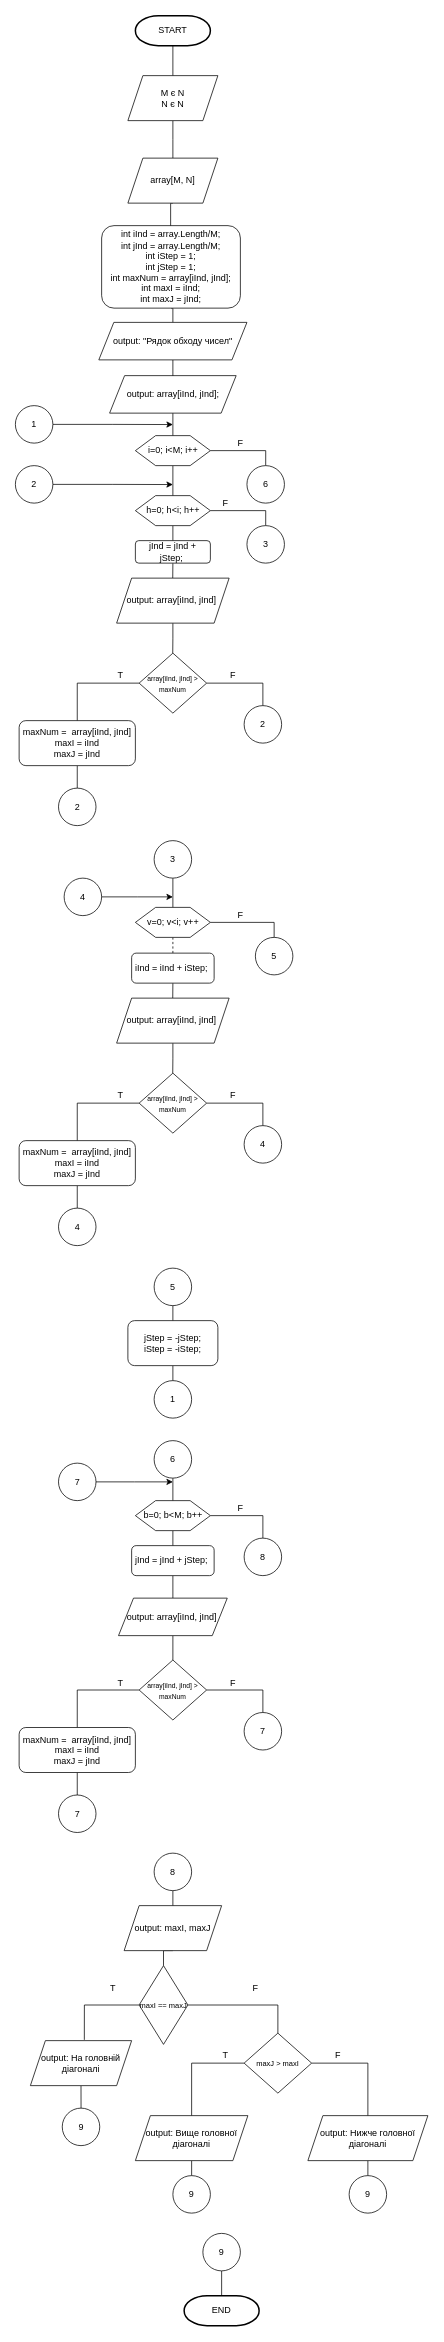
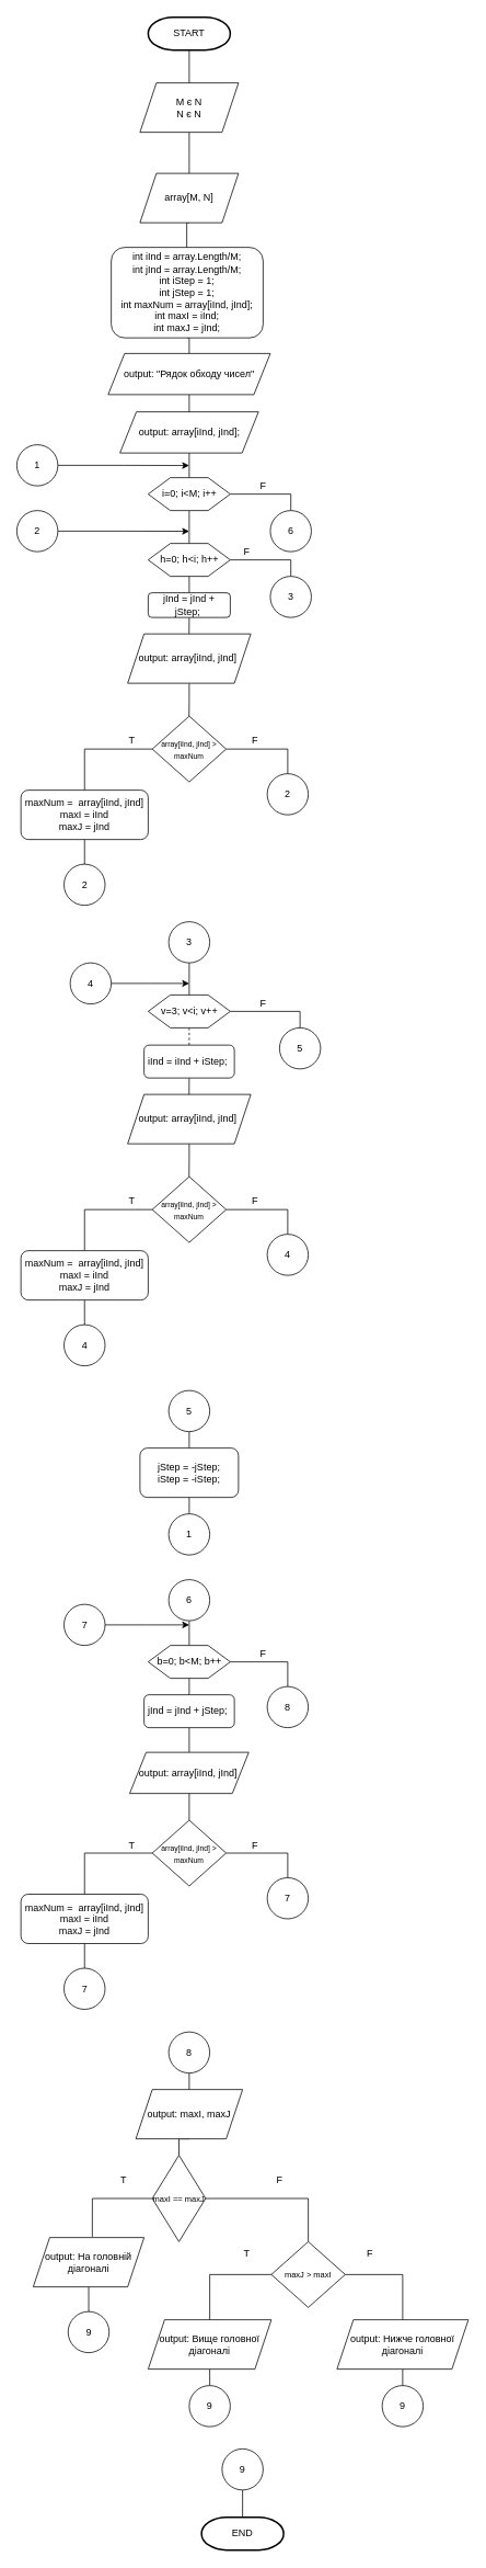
- <mxCell id="43" value="v=0; v&amp;lt;i; v++" style="verticalLabelPosition=middle;verticalAlign=middle;html=1;shape=hexagon;perimeter=hexagonPerimeter2;arcSize=6;size=0.27;labelPosition=center;align=center;" parent="1" vertex="1"><mxGeometry x="180" y="1209" width="100" height="40" as="geometry" /></mxCell>
+ <mxCell id="43" value="v=3; v&amp;lt;i; v++" style="verticalLabelPosition=middle;verticalAlign=middle;html=1;shape=hexagon;perimeter=hexagonPerimeter2;arcSize=6;size=0.27;labelPosition=center;align=center;" parent="1" vertex="1"><mxGeometry x="180" y="1209" width="100" height="40" as="geometry" /></mxCell>
- <mxCell id="100" value="&lt;font size=&quot;1&quot;&gt;maxJ &amp;gt; maxI&lt;/font&gt;" style="rhombus;whiteSpace=wrap;html=1;" parent="1" vertex="1"><mxGeometry x="325" y="2710" width="90" height="80" as="geometry" /></mxCell>
+ <mxCell id="100" value="&lt;font size=&quot;1&quot;&gt;maxJ &amp;gt; maxI&lt;/font&gt;" style="rhombus;whiteSpace=wrap;html=1;" parent="1" vertex="1"><mxGeometry x="330" y="2725" width="90" height="80" as="geometry" /></mxCell>
